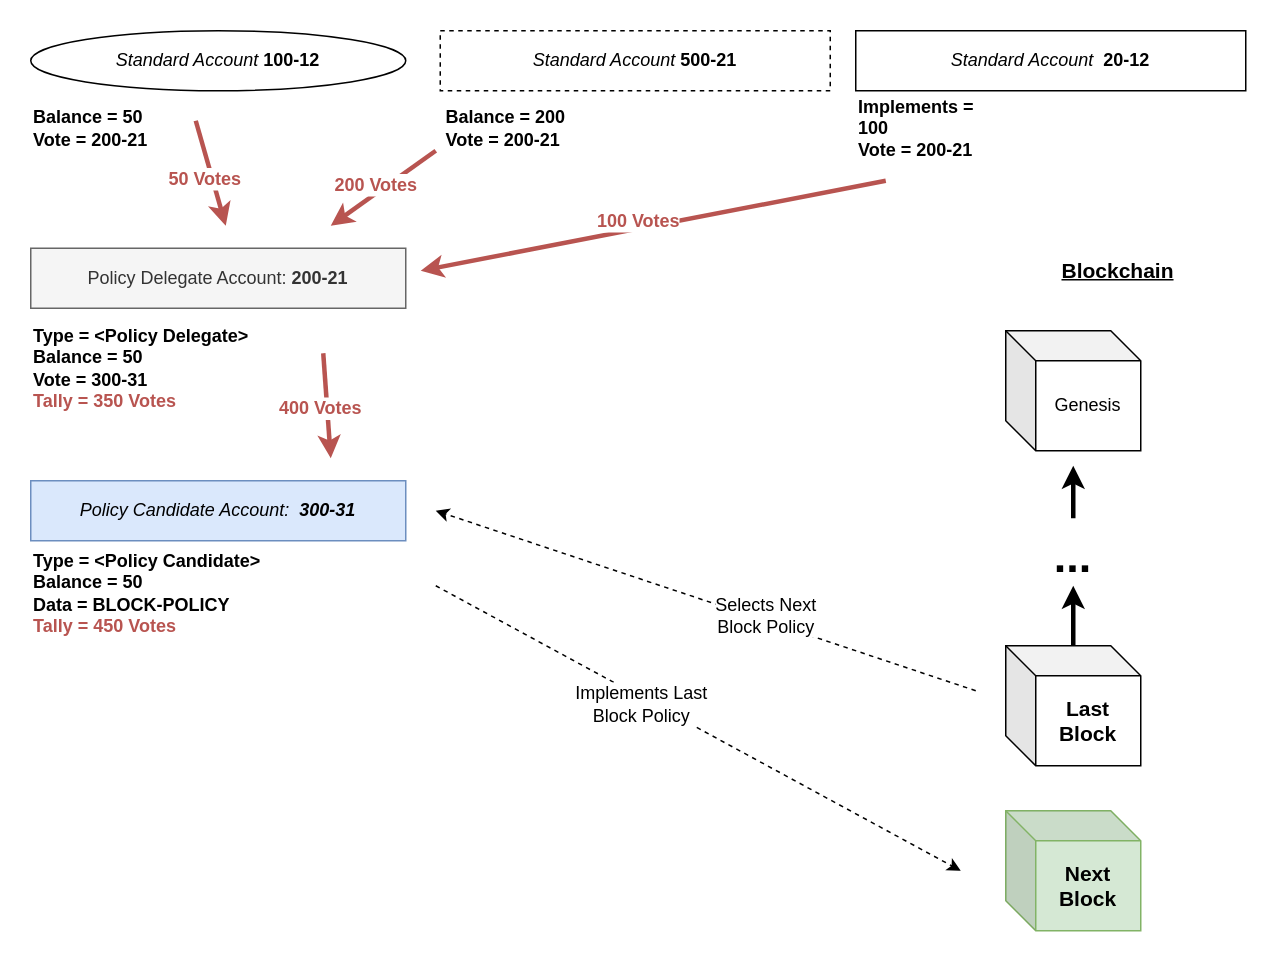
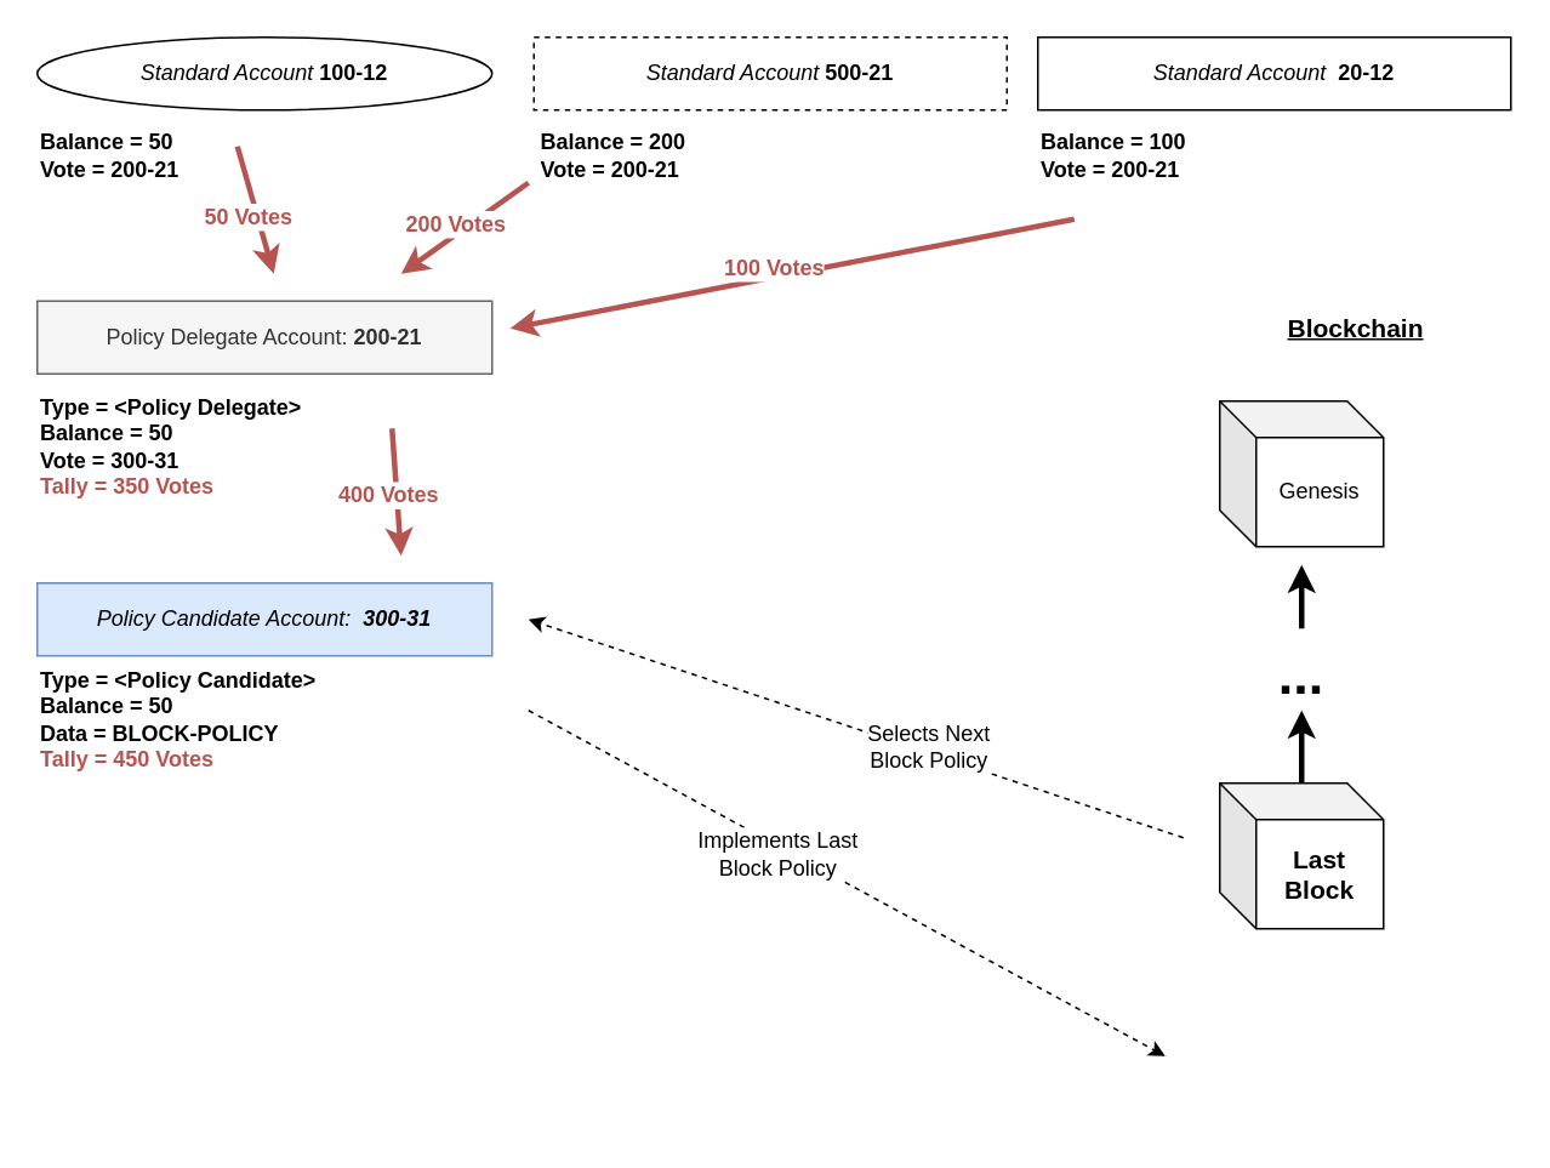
- <mxCell id="9" value="&lt;div&gt;Implements = 100&lt;/div&gt;&lt;div align=&quot;left&quot;&gt;Vote = 200-21&lt;br&gt;&lt;/div&gt;" style="text;html=1;strokeColor=none;fillColor=none;align=left;verticalAlign=middle;whiteSpace=wrap;rounded=0;fontStyle=1" vertex="1" parent="1"><mxGeometry x="570" y="60" width="100" height="50" as="geometry" /></mxCell>
+ <mxCell id="9" value="&lt;div&gt;Balance = 100&lt;/div&gt;&lt;div align=&quot;left&quot;&gt;Vote = 200-21&lt;br&gt;&lt;/div&gt;" style="text;html=1;strokeColor=none;fillColor=none;align=left;verticalAlign=middle;whiteSpace=wrap;rounded=0;fontStyle=1" vertex="1" parent="1"><mxGeometry x="570" y="60" width="100" height="50" as="geometry" /></mxCell>
- <mxCell id="16" value="Next Block" style="shape=cube;whiteSpace=wrap;html=1;boundedLbl=1;backgroundOutline=1;darkOpacity=0.05;darkOpacity2=0.1;fontSize=14;align=center;fillColor=#d5e8d4;strokeColor=#82b366;fontStyle=1" vertex="1" parent="1"><mxGeometry x="670" y="540" width="90" height="80" as="geometry" /></mxCell>
